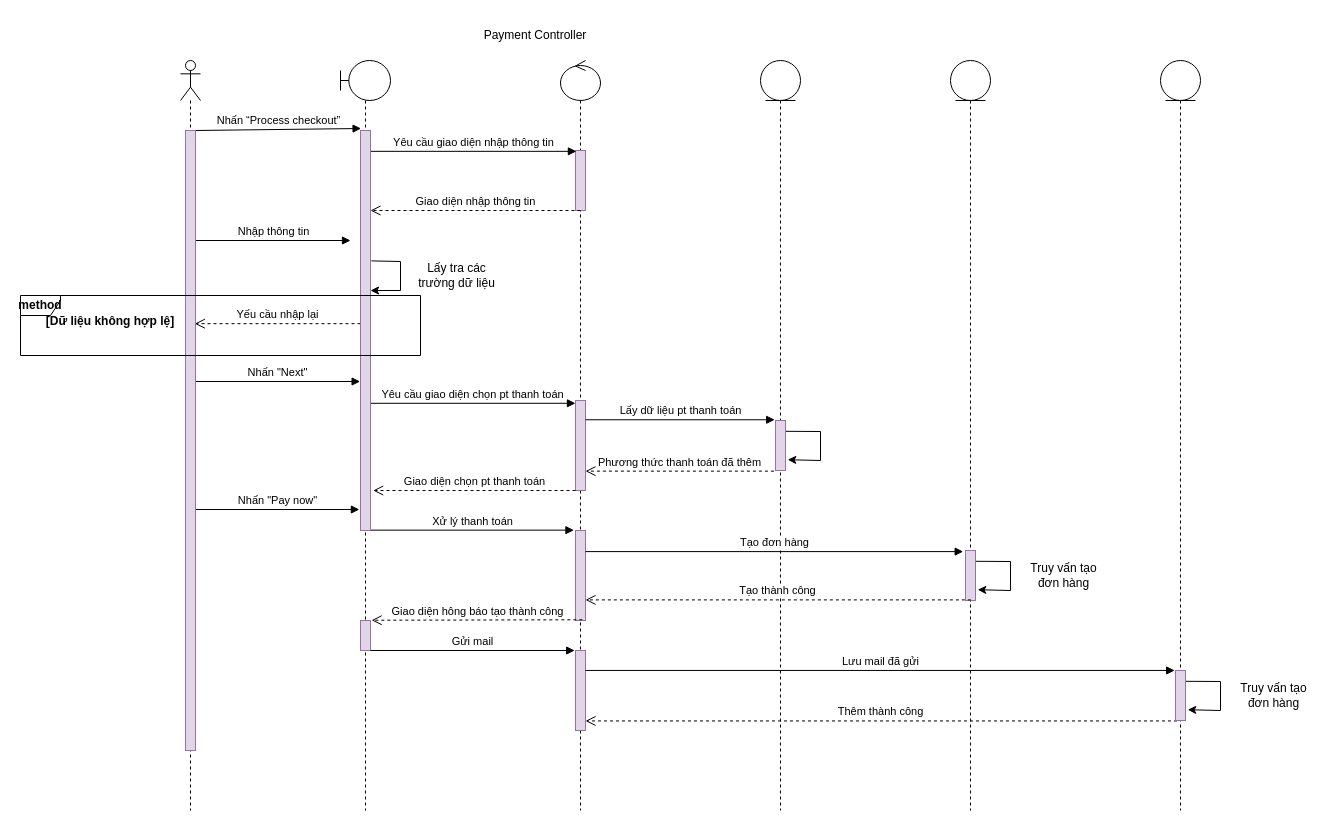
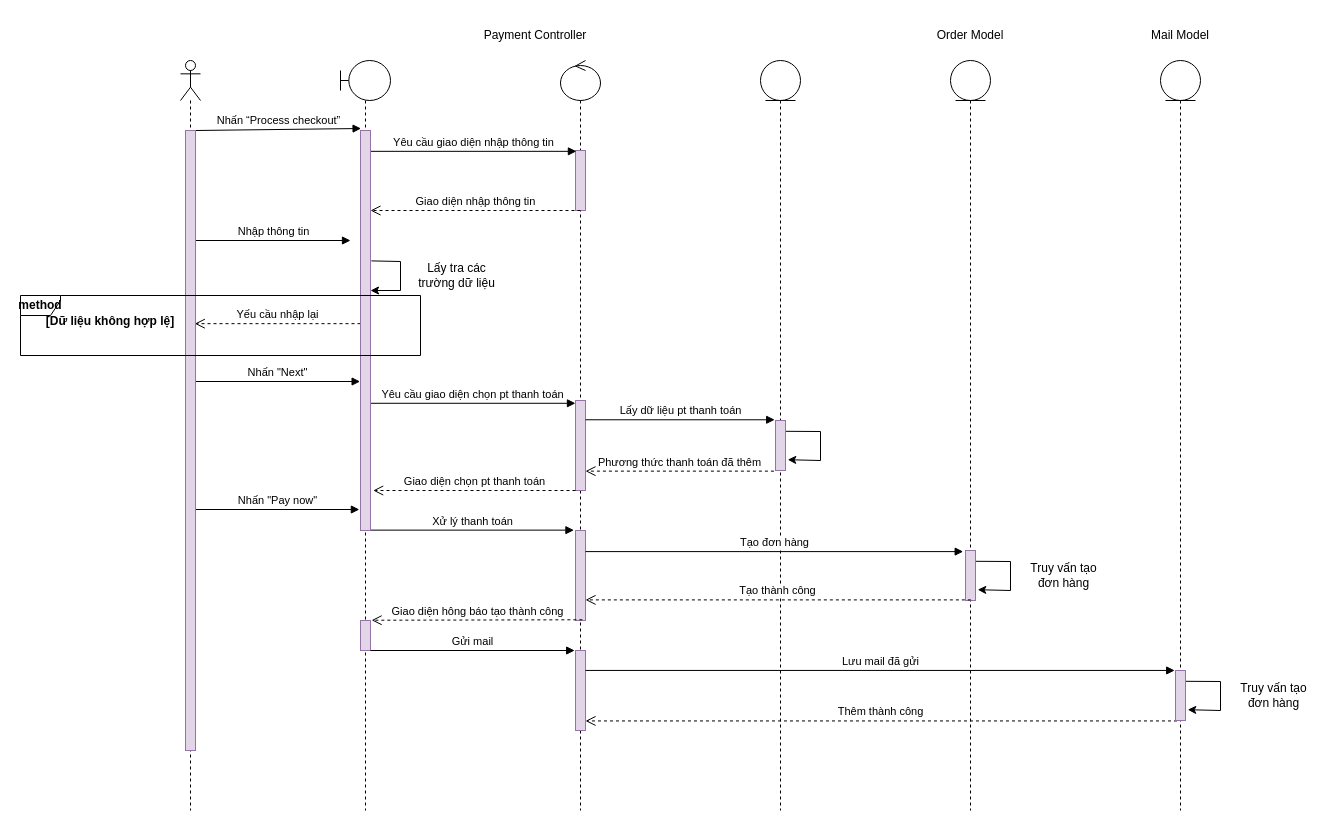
+ <mxCell id="15" value="Order Model" style="text;html=1;strokeColor=none;fillColor=none;align=center;verticalAlign=middle;whiteSpace=wrap;rounded=0;" vertex="1" parent="1"><mxGeometry x="925" y="20" width="90" height="30" as="geometry" /></mxCell>
+ <mxCell id="42" value="Mail Model" style="text;html=1;strokeColor=none;fillColor=none;align=center;verticalAlign=middle;whiteSpace=wrap;rounded=0;" vertex="1" parent="1"><mxGeometry x="1135" y="20" width="90" height="30" as="geometry" /></mxCell>
